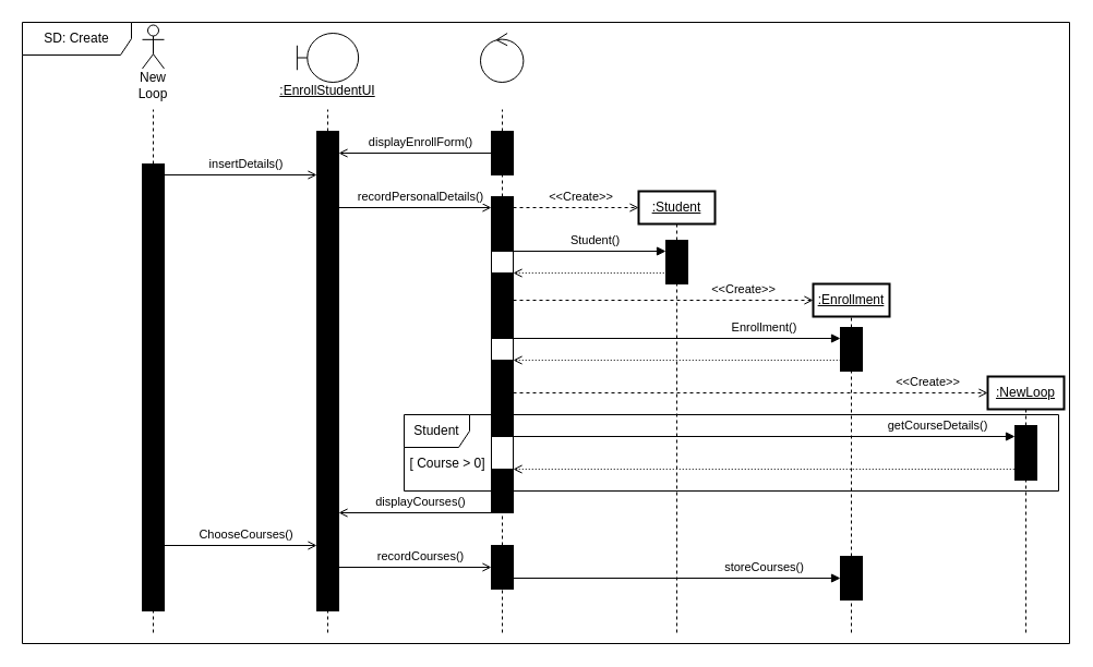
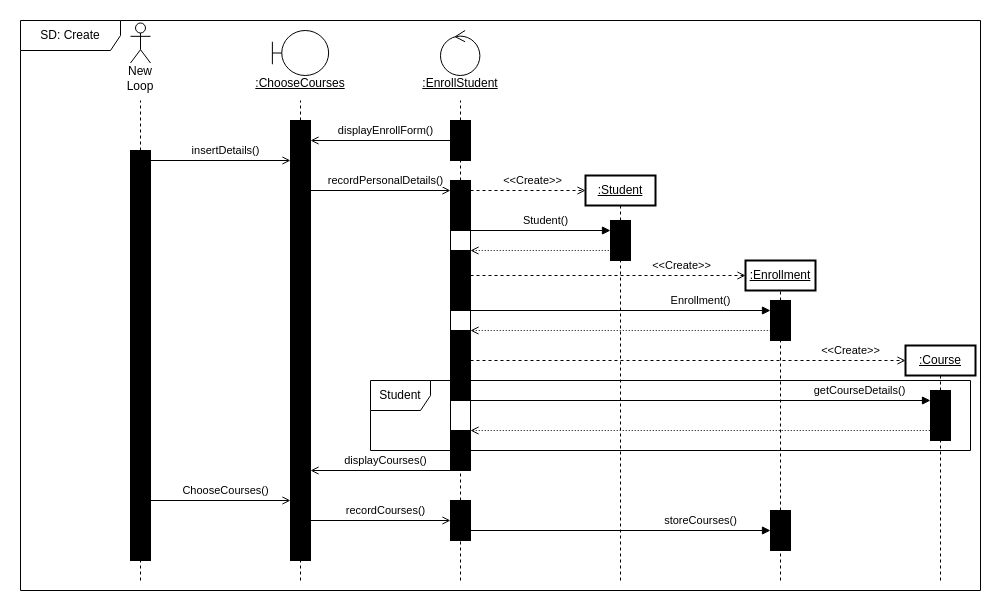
+ <mxCell id="10" value="&lt;u&gt;:EnrollStudent&lt;/u&gt;" style="text;html=1;strokeColor=none;fillColor=none;align=center;verticalAlign=middle;whiteSpace=wrap;rounded=0;" vertex="1" parent="1"><mxGeometry x="400" y="75" width="120" height="15" as="geometry" /></mxCell>
- <mxCell id="9" value="&lt;u&gt;:EnrollStudentUI&lt;/u&gt;" style="text;html=1;strokeColor=none;fillColor=none;align=center;verticalAlign=middle;whiteSpace=wrap;rounded=0;" vertex="1" parent="1"><mxGeometry x="240" y="75" width="120" height="15" as="geometry" /></mxCell>
+ <mxCell id="9" value="&lt;u&gt;:ChooseCourses&lt;/u&gt;" style="text;html=1;strokeColor=none;fillColor=none;align=center;verticalAlign=middle;whiteSpace=wrap;rounded=0;" vertex="1" parent="1"><mxGeometry x="240" y="75" width="120" height="15" as="geometry" /></mxCell>
- <mxCell id="18" value="&lt;u&gt;:NewLoop&lt;/u&gt;" style="rounded=0;whiteSpace=wrap;html=1;strokeColor=default;fillColor=none;strokeWidth=2;" vertex="1" parent="1"><mxGeometry x="905" y="345" width="70" height="30" as="geometry" /></mxCell>
+ <mxCell id="18" value="&lt;u&gt;:Course&lt;/u&gt;" style="rounded=0;whiteSpace=wrap;html=1;strokeColor=default;fillColor=none;strokeWidth=2;" vertex="1" parent="1"><mxGeometry x="905" y="345" width="70" height="30" as="geometry" /></mxCell>
- <mxCell id="62" value="[ Course &amp;gt; 0]" style="text;html=1;strokeColor=none;fillColor=none;align=center;verticalAlign=middle;whiteSpace=wrap;rounded=0;strokeWidth=1;" vertex="1" parent="1"><mxGeometry x="370" y="410" width="80" height="30" as="geometry" /></mxCell>
